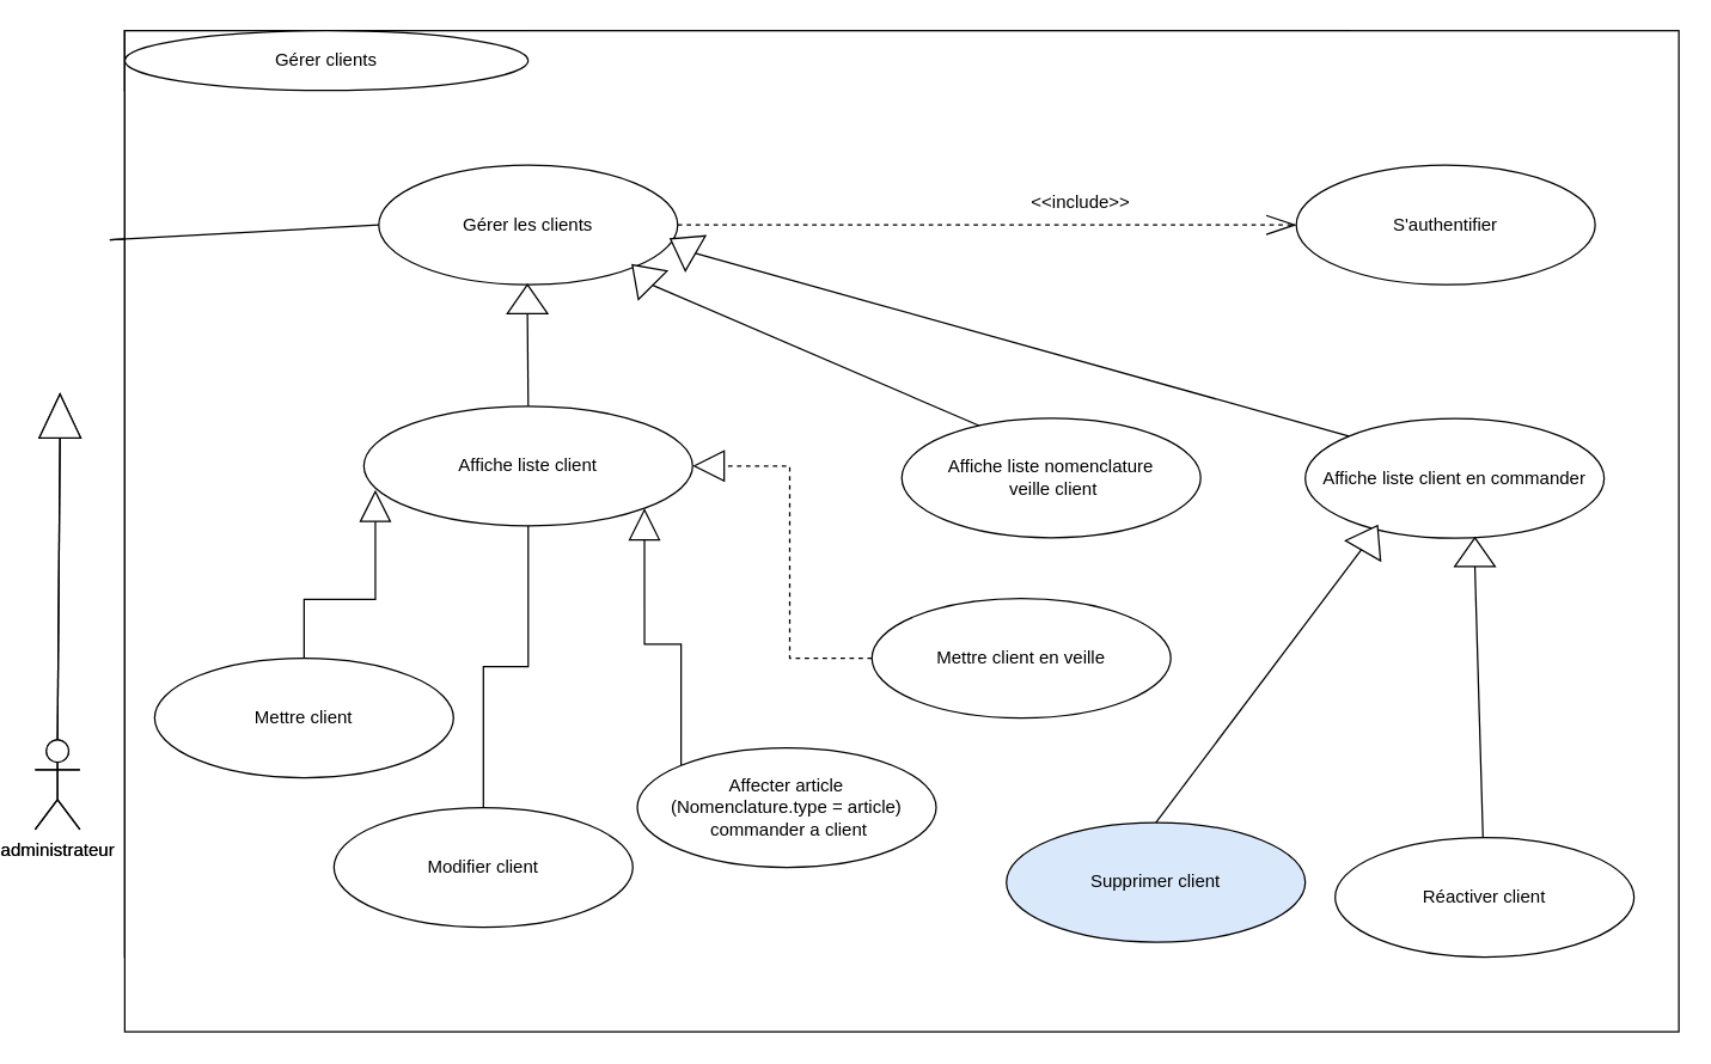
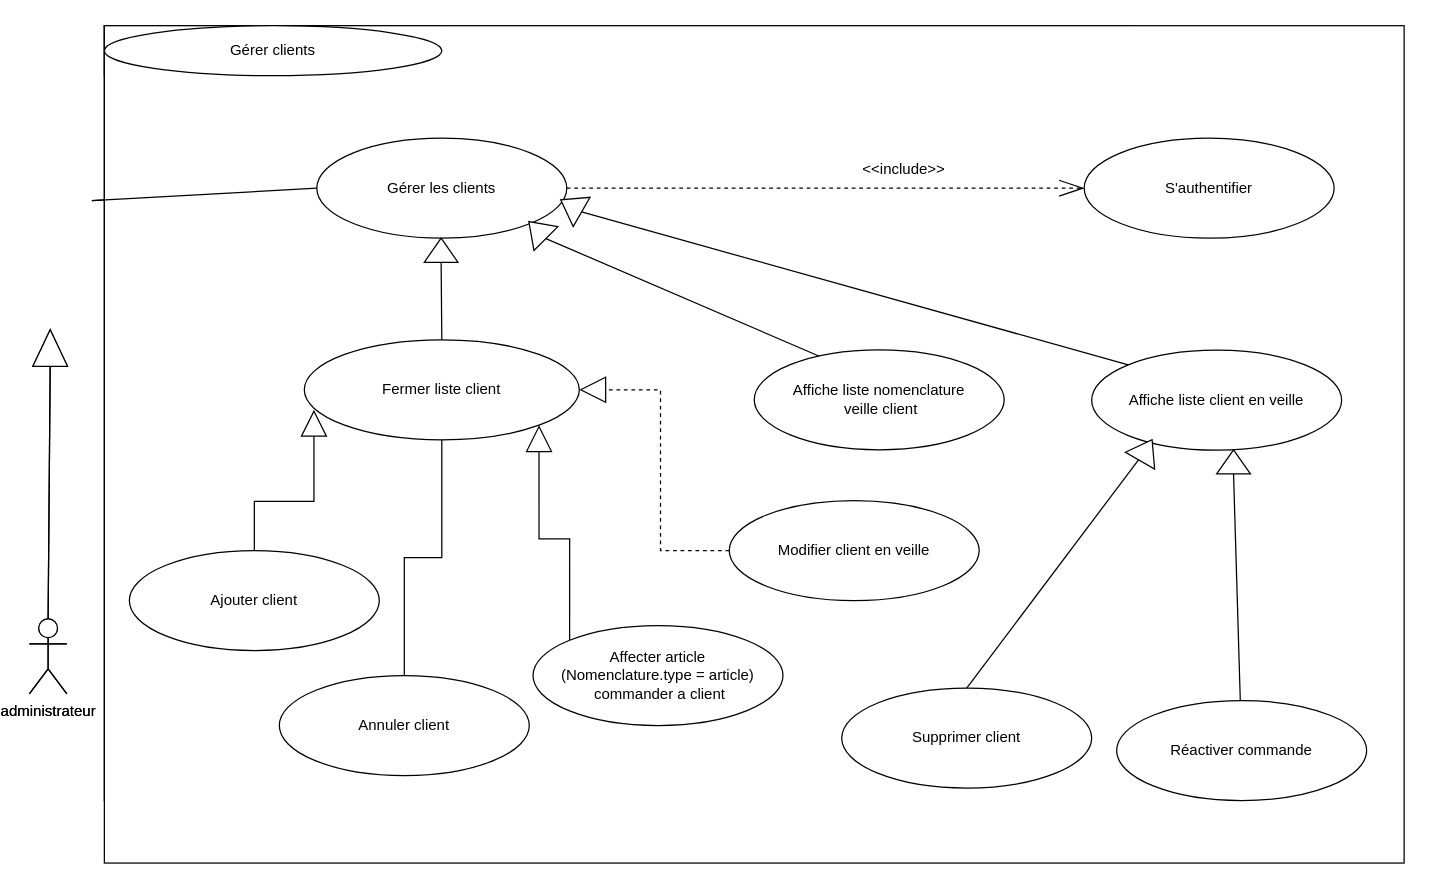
- <mxCell id="40" value="Affiche liste client" style="ellipse;whiteSpace=wrap;html=1;" parent="1" vertex="1"><mxGeometry x="240" y="271.34" width="220" height="80" as="geometry" /></mxCell>
+ <mxCell id="40" value="Fermer liste client" style="ellipse;whiteSpace=wrap;html=1;" parent="1" vertex="1"><mxGeometry x="240" y="271.34" width="220" height="80" as="geometry" /></mxCell>
- <mxCell id="47" value="Affiche liste client en commander" style="ellipse;whiteSpace=wrap;html=1;" parent="1" vertex="1"><mxGeometry x="870" y="279.66" width="200" height="80" as="geometry" /></mxCell>
+ <mxCell id="47" value="Affiche liste client en veille" style="ellipse;whiteSpace=wrap;html=1;" parent="1" vertex="1"><mxGeometry x="870" y="279.66" width="200" height="80" as="geometry" /></mxCell>
- <mxCell id="51" value="Mettre client en veille" style="ellipse;whiteSpace=wrap;html=1;" parent="1" vertex="1"><mxGeometry x="580" y="400" width="200" height="80" as="geometry" /></mxCell>
+ <mxCell id="51" value="Modifier client en veille" style="ellipse;whiteSpace=wrap;html=1;" parent="1" vertex="1"><mxGeometry x="580" y="400" width="200" height="80" as="geometry" /></mxCell>
- <mxCell id="43" value="Mettre client" style="ellipse;whiteSpace=wrap;html=1;" parent="1" vertex="1"><mxGeometry x="100" y="440" width="200" height="80" as="geometry" /></mxCell>
+ <mxCell id="43" value="Ajouter client" style="ellipse;whiteSpace=wrap;html=1;" parent="1" vertex="1"><mxGeometry x="100" y="440" width="200" height="80" as="geometry" /></mxCell>
- <mxCell id="53" value="Modifier client" style="ellipse;whiteSpace=wrap;html=1;" parent="1" vertex="1"><mxGeometry x="220" y="540" width="200" height="80" as="geometry" /></mxCell>
+ <mxCell id="53" value="Annuler client" style="ellipse;whiteSpace=wrap;html=1;" parent="1" vertex="1"><mxGeometry x="220" y="540" width="200" height="80" as="geometry" /></mxCell>
- <mxCell id="54" value="Supprimer client" style="ellipse;whiteSpace=wrap;html=1;fillColor=#dae8fc;" parent="1" vertex="1"><mxGeometry x="670" y="550" width="200" height="80" as="geometry" /></mxCell>
+ <mxCell id="54" value="Supprimer client" style="ellipse;whiteSpace=wrap;html=1;" parent="1" vertex="1"><mxGeometry x="670" y="550" width="200" height="80" as="geometry" /></mxCell>
- <mxCell id="61" value="Réactiver client" style="ellipse;whiteSpace=wrap;html=1;" parent="1" vertex="1"><mxGeometry x="890" y="560" width="200" height="80" as="geometry" /></mxCell>
+ <mxCell id="61" value="Réactiver commande" style="ellipse;whiteSpace=wrap;html=1;" parent="1" vertex="1"><mxGeometry x="890" y="560" width="200" height="80" as="geometry" /></mxCell>
